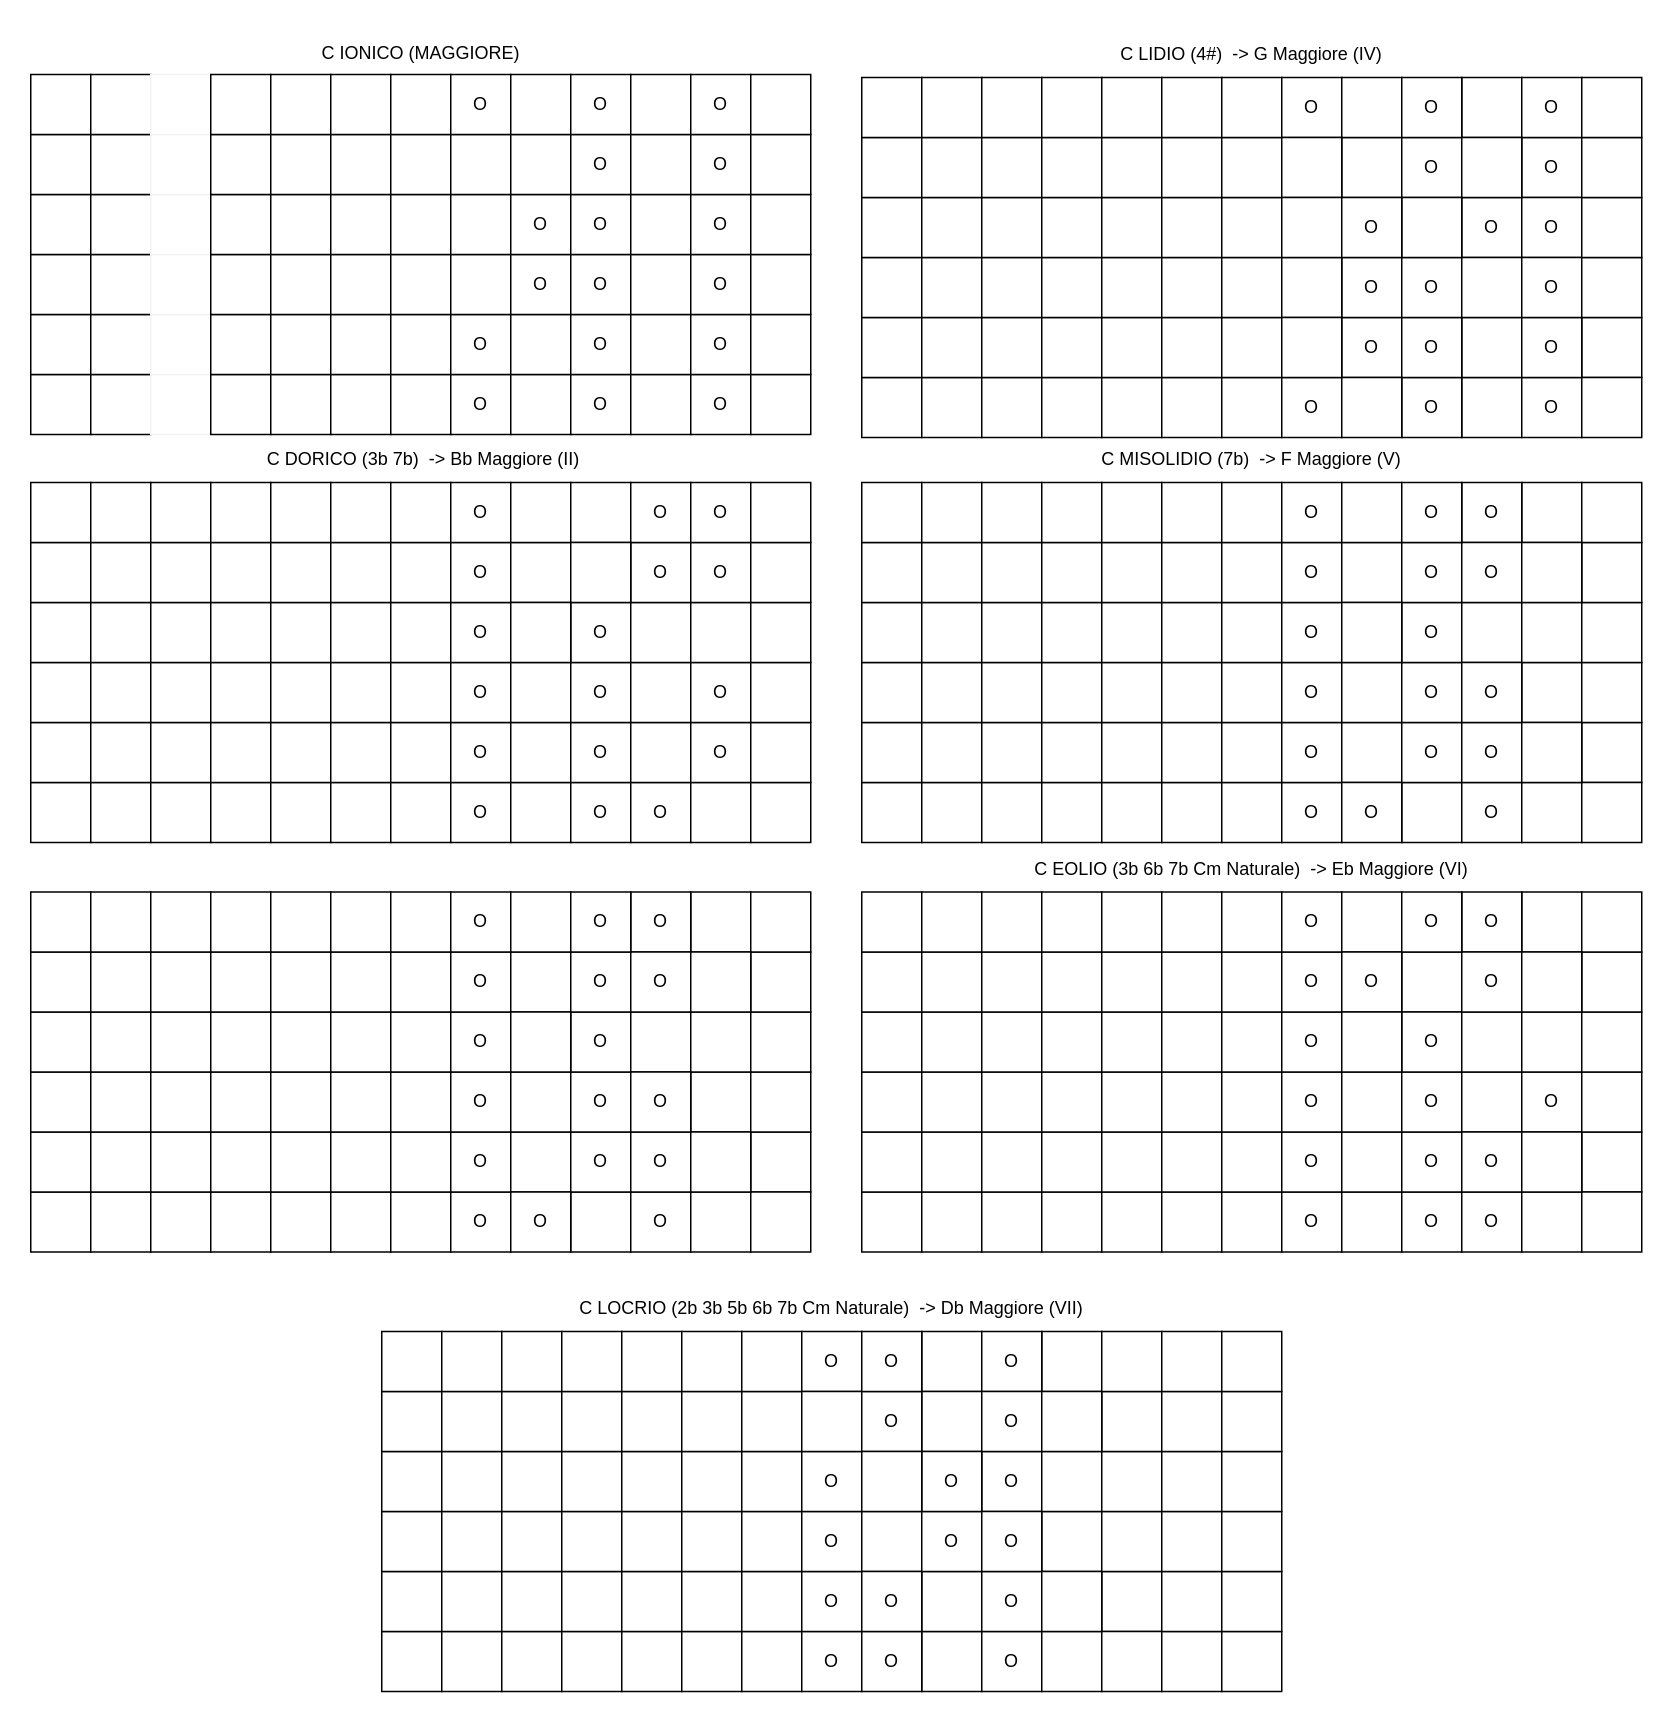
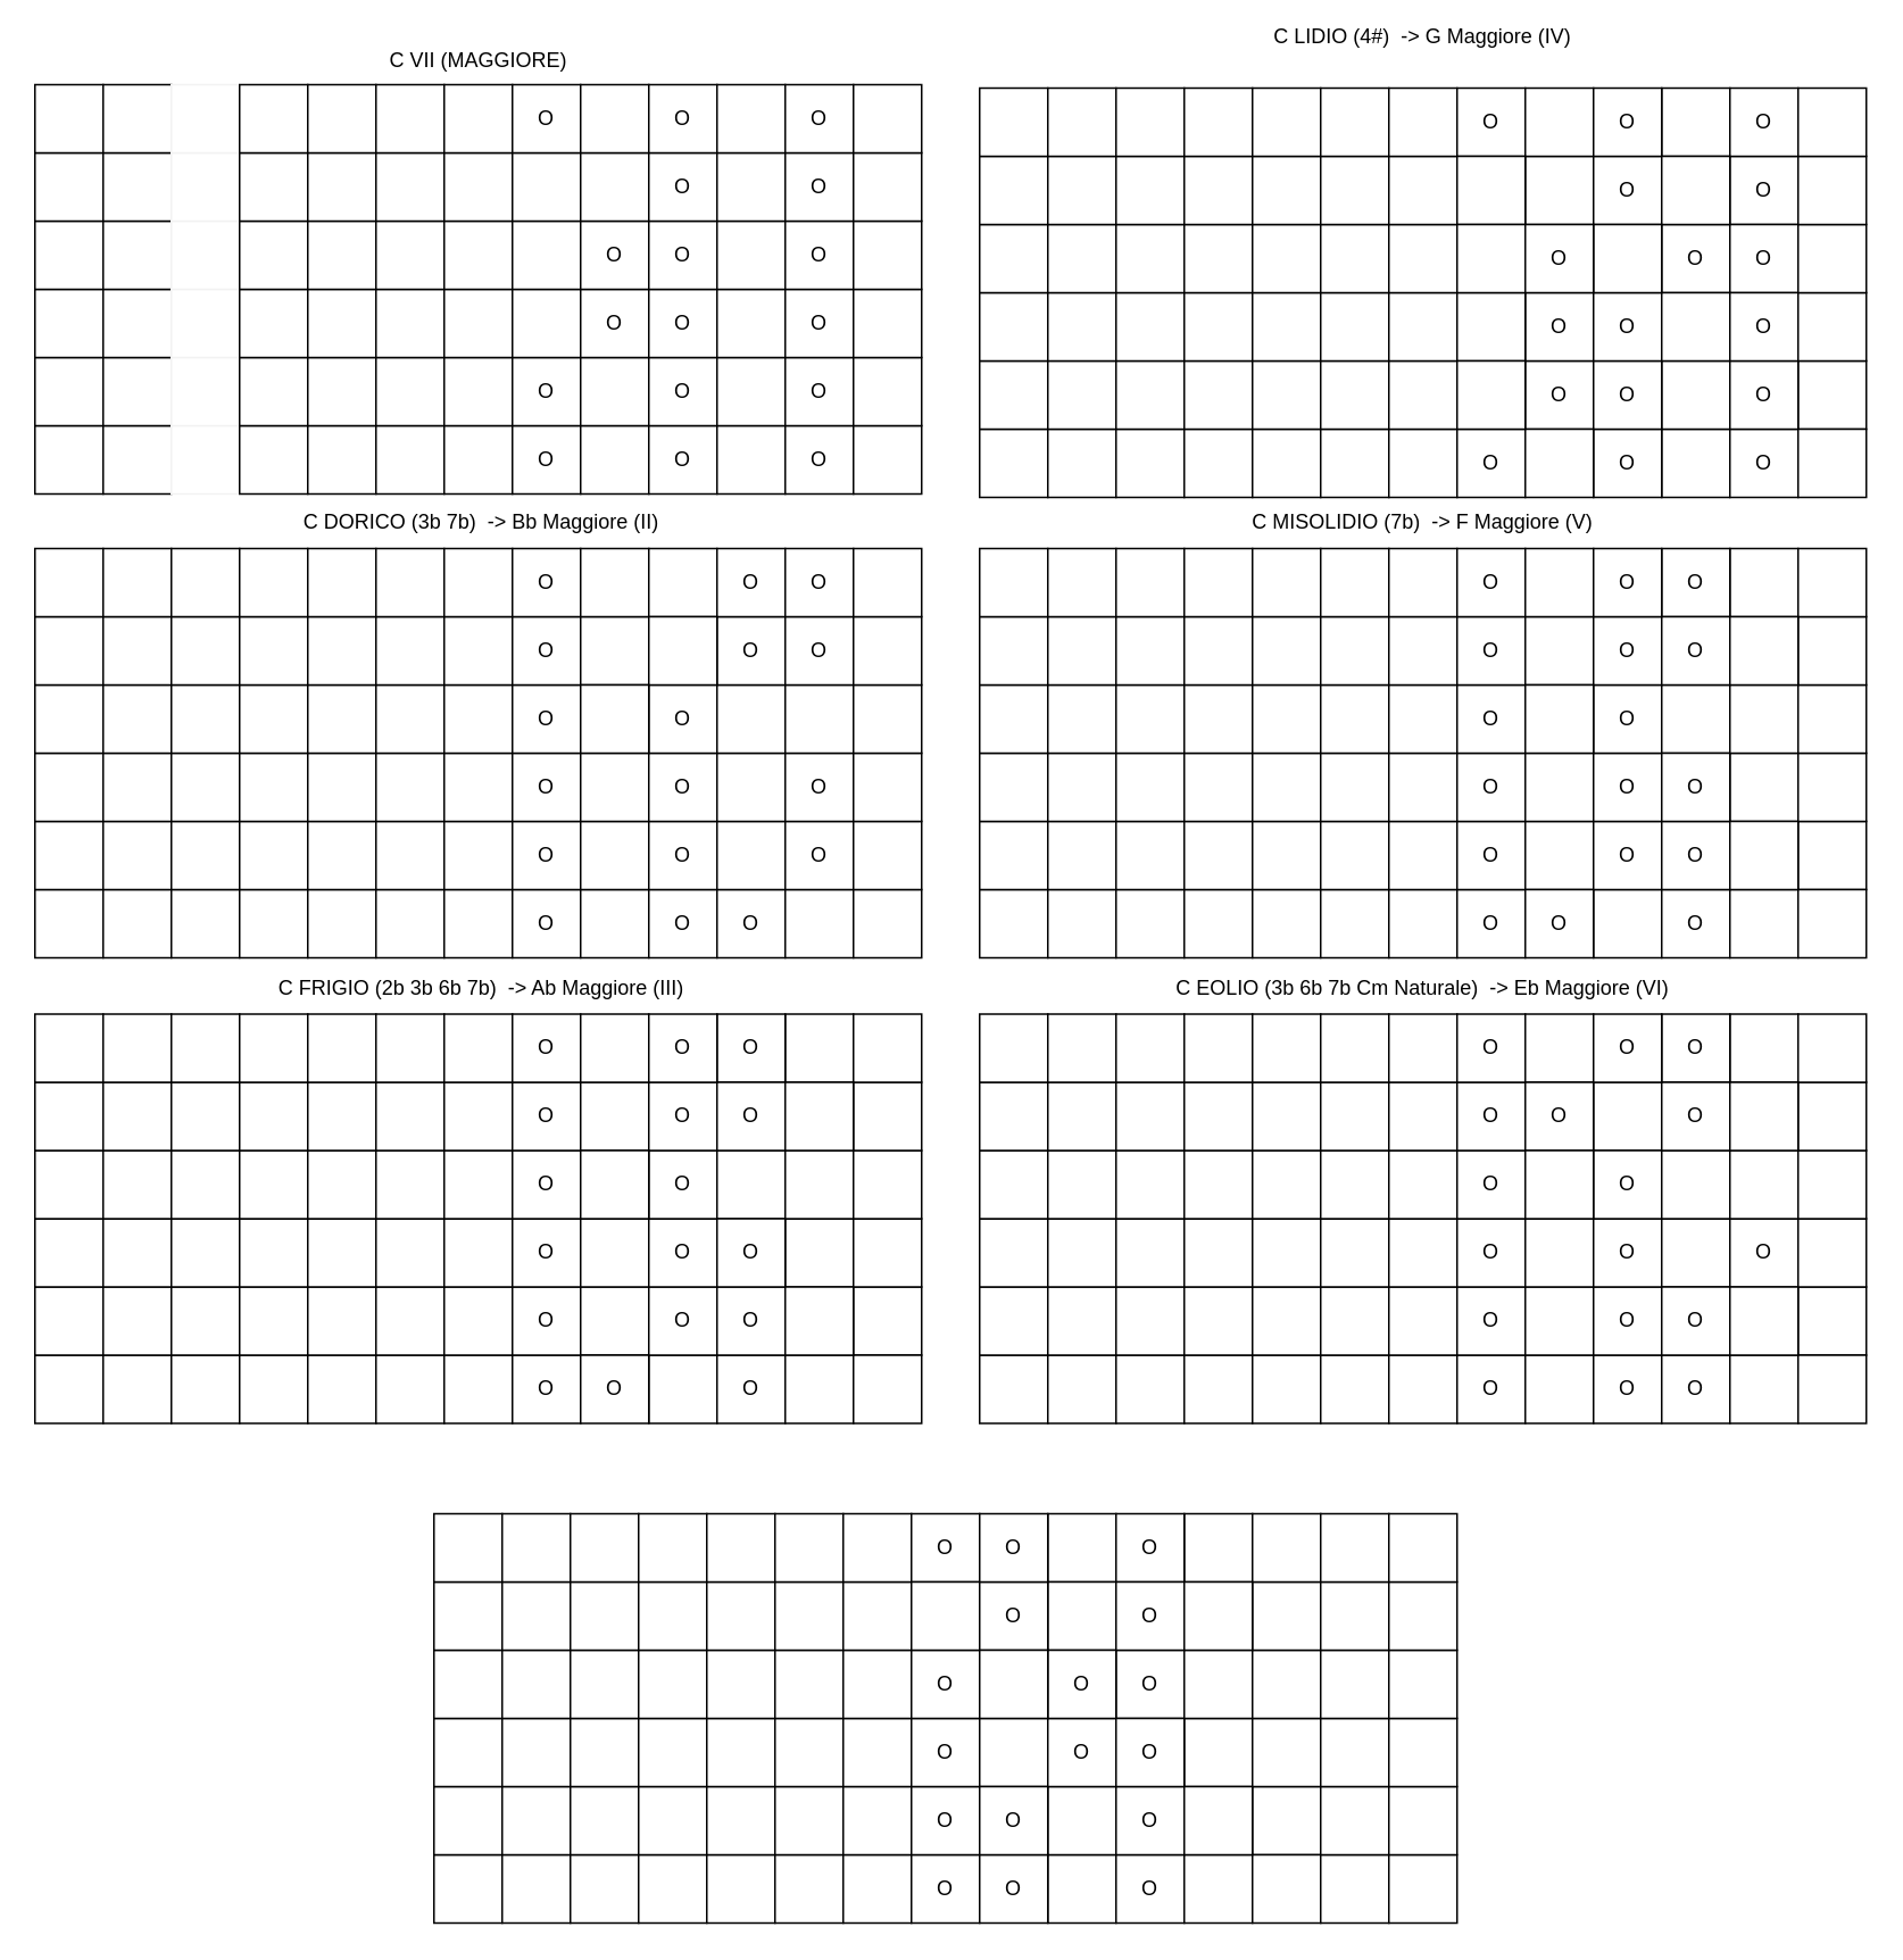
- <mxCell id="157" value="C IONICO (MAGGIORE)&amp;nbsp;" style="text;html=1;align=center;verticalAlign=middle;whiteSpace=wrap;rounded=0;" vertex="1" parent="1"><mxGeometry x="20" y="20" width="524" height="30" as="geometry" /></mxCell>
+ <mxCell id="157" value="C VII (MAGGIORE)&amp;nbsp;" style="text;html=1;align=center;verticalAlign=middle;whiteSpace=wrap;rounded=0;" vertex="1" parent="1"><mxGeometry x="20" y="20" width="524" height="30" as="geometry" /></mxCell>
- <mxCell id="313" value="C LIDIO (4#)&amp;nbsp; -&amp;gt; G Maggiore (IV)" style="text;html=1;align=center;verticalAlign=middle;whiteSpace=wrap;rounded=0;" vertex="1" parent="1"><mxGeometry x="574" y="21" width="520" height="30" as="geometry" /></mxCell>
+ <mxCell id="313" value="C LIDIO (4#)&amp;nbsp; -&amp;gt; G Maggiore (IV)" style="text;html=1;align=center;verticalAlign=middle;whiteSpace=wrap;rounded=0;" vertex="1" parent="1"><mxGeometry x="574" y="6" width="520" height="30" as="geometry" /></mxCell>
+ <mxCell id="236" value="C FRIGIO (2b 3b 6b 7b)&amp;nbsp; -&amp;gt; Ab Maggiore (III)" style="text;html=1;align=center;verticalAlign=middle;whiteSpace=wrap;rounded=0;" vertex="1" parent="1"><mxGeometry x="20" y="564" width="524" height="30" as="geometry" /></mxCell>
- <mxCell id="565" value="C LOCRIO (2b 3b 5b 6b 7b Cm Naturale)&amp;nbsp; -&amp;gt; Db Maggiore (VII)" style="text;html=1;align=center;verticalAlign=middle;whiteSpace=wrap;rounded=0;" vertex="1" parent="1"><mxGeometry x="254" y="857" width="600" height="30" as="geometry" /></mxCell>
